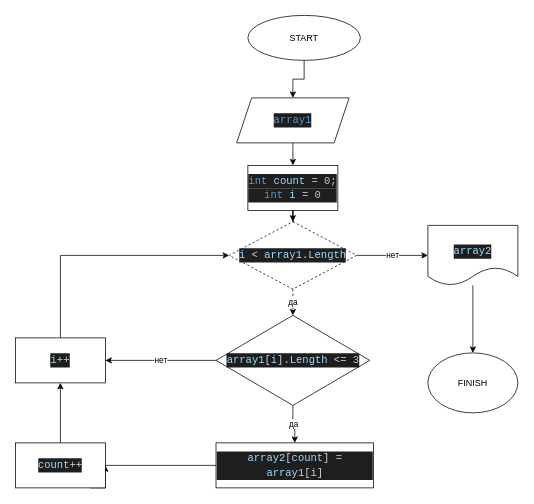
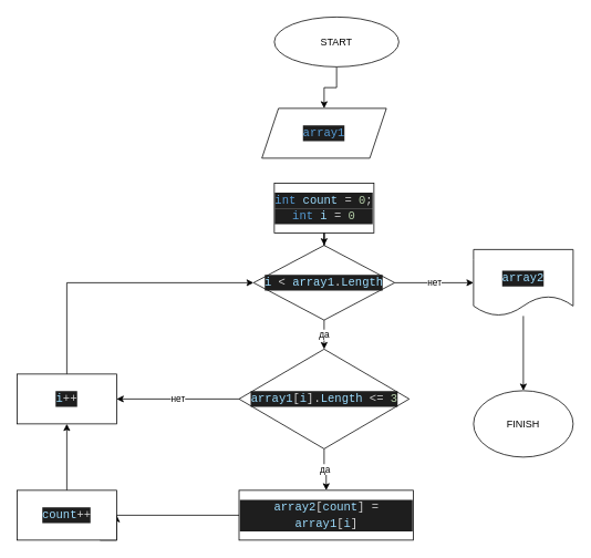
- <mxCell id="4" style="edgeStyle=orthogonalEdgeStyle;rounded=0;orthogonalLoop=1;jettySize=auto;html=1;exitX=0.5;exitY=1;exitDx=0;exitDy=0;entryX=0.5;entryY=0;entryDx=0;entryDy=0;" parent="1" source="5" target="7" edge="1"><mxGeometry relative="1" as="geometry" /></mxCell>
- <mxCell id="20" value="&lt;div style=&quot;color: rgb(212, 212, 212); background-color: rgb(30, 30, 30); font-family: Consolas, &amp;quot;Courier New&amp;quot;, monospace; font-size: 14px; line-height: 19px;&quot;&gt;&lt;span style=&quot;color: #9cdcfe;&quot;&gt;i&lt;/span&gt; &amp;lt; &lt;span style=&quot;color: #9cdcfe;&quot;&gt;array1&lt;/span&gt;.&lt;span style=&quot;color: #9cdcfe;&quot;&gt;Length&lt;/span&gt;&lt;/div&gt;" style="rhombus;whiteSpace=wrap;html=1;dashed=1;" parent="1" vertex="1"><mxGeometry x="305" y="295" width="170" height="90" as="geometry" /></mxCell>
+ <mxCell id="20" value="&lt;div style=&quot;color: rgb(212, 212, 212); background-color: rgb(30, 30, 30); font-family: Consolas, &amp;quot;Courier New&amp;quot;, monospace; font-size: 14px; line-height: 19px;&quot;&gt;&lt;span style=&quot;color: #9cdcfe;&quot;&gt;i&lt;/span&gt; &amp;lt; &lt;span style=&quot;color: #9cdcfe;&quot;&gt;array1&lt;/span&gt;.&lt;span style=&quot;color: #9cdcfe;&quot;&gt;Length&lt;/span&gt;&lt;/div&gt;" style="rhombus;whiteSpace=wrap;html=1;" parent="1" vertex="1"><mxGeometry x="305" y="295" width="170" height="90" as="geometry" /></mxCell>
- <mxCell id="19" value="да" style="edgeStyle=orthogonalEdgeStyle;rounded=0;orthogonalLoop=1;jettySize=auto;html=1;exitX=0.5;exitY=1;exitDx=0;exitDy=0;entryX=0.5;entryY=0;entryDx=0;entryDy=0;dashed=1;" parent="1" source="20" target="10" edge="1"><mxGeometry relative="1" as="geometry" /></mxCell>
+ <mxCell id="19" value="да" style="edgeStyle=orthogonalEdgeStyle;rounded=0;orthogonalLoop=1;jettySize=auto;html=1;exitX=0.5;exitY=1;exitDx=0;exitDy=0;entryX=0.5;entryY=0;entryDx=0;entryDy=0;" parent="1" source="20" target="10" edge="1"><mxGeometry relative="1" as="geometry" /></mxCell>
